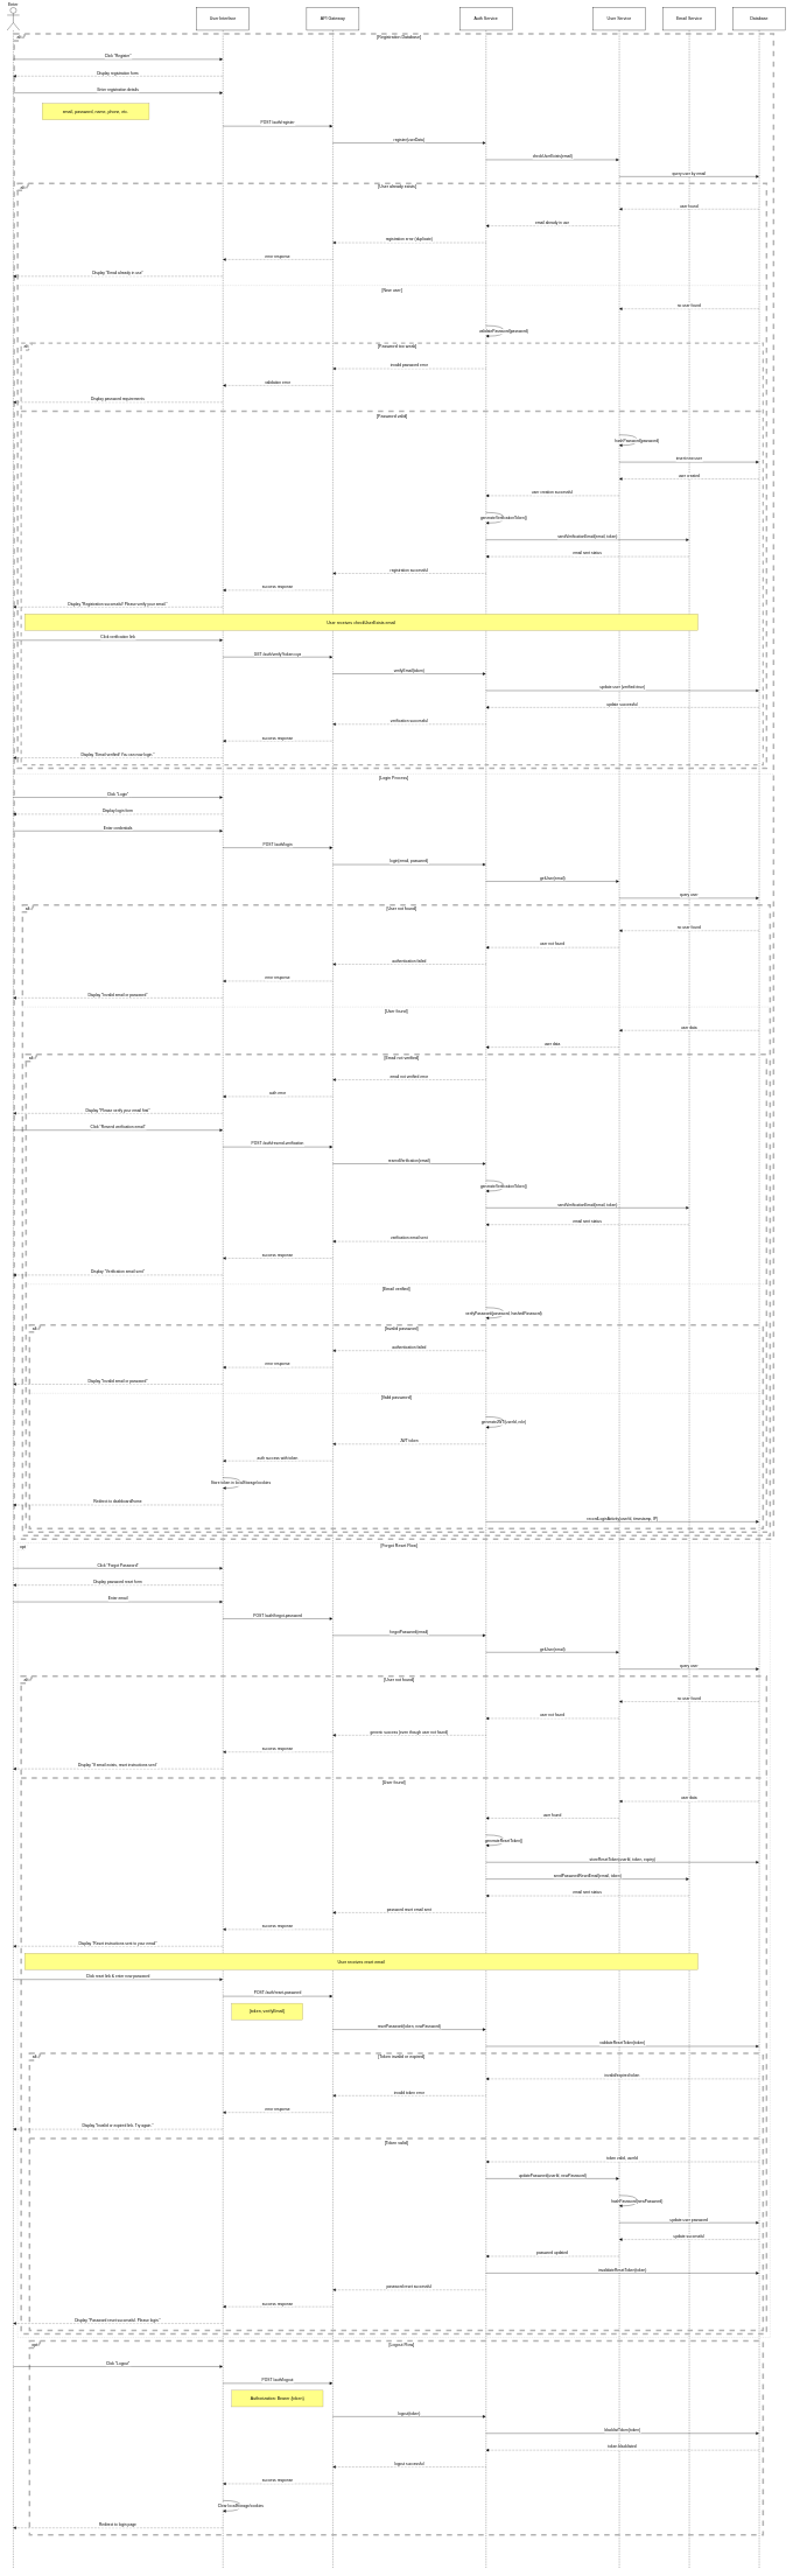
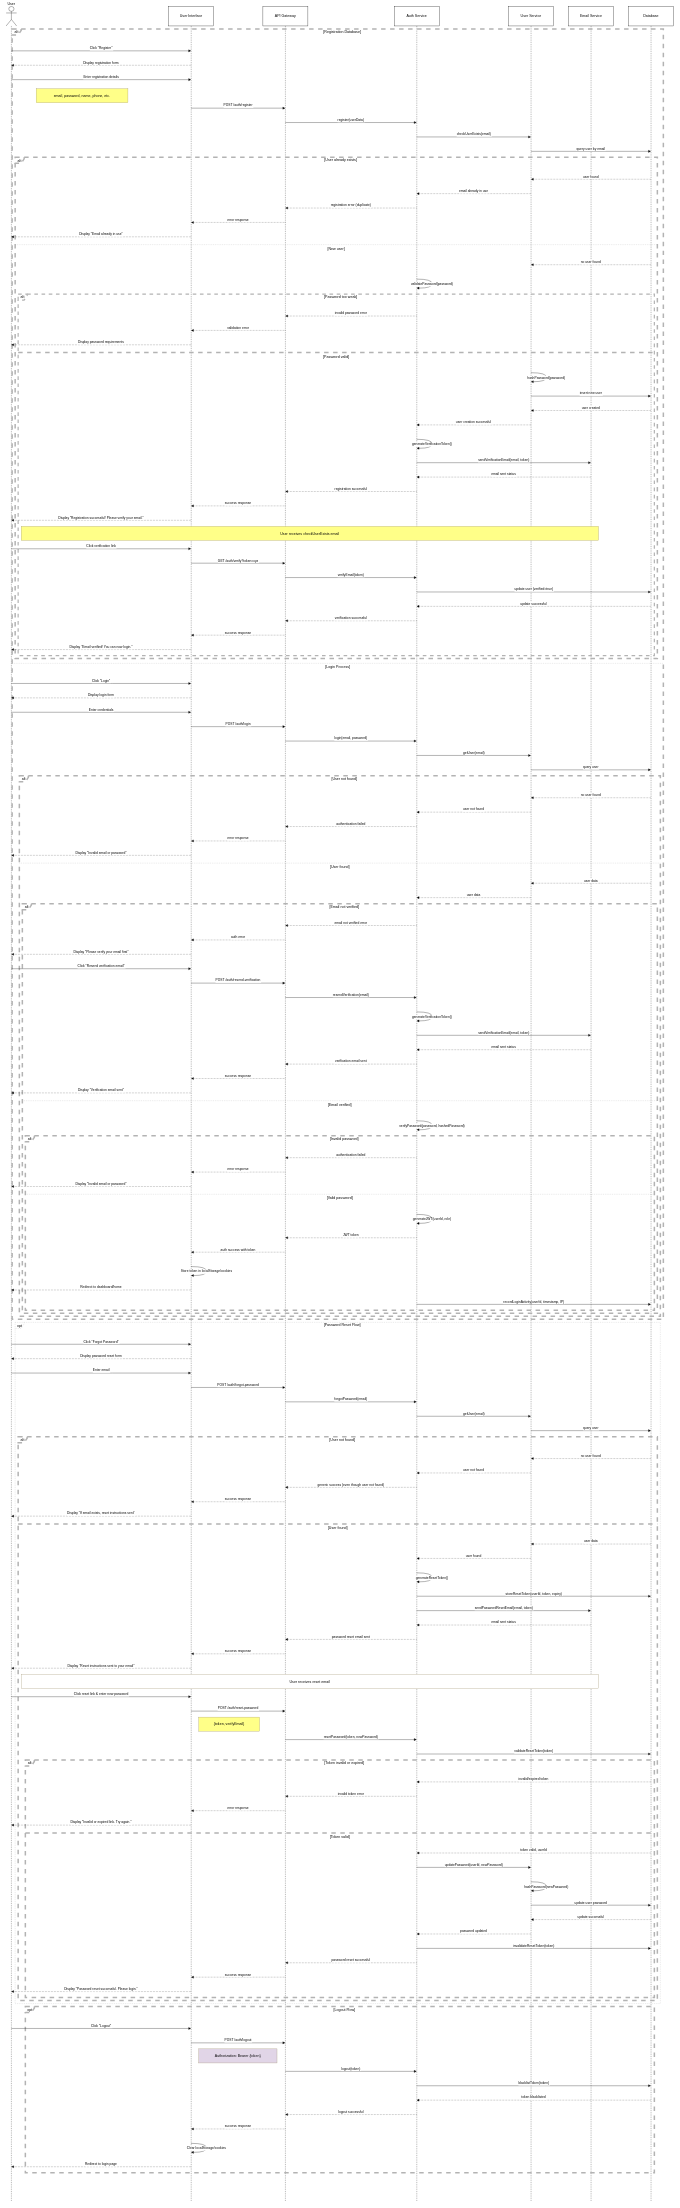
- <mxCell id="2" value="Enter" style="shape=umlLifeline;perimeter=lifelinePerimeter;whiteSpace=wrap;container=1;dropTarget=0;collapsible=0;recursiveResize=0;outlineConnect=0;portConstraint=eastwest;newEdgeStyle={&quot;edgeStyle&quot;:&quot;elbowEdgeStyle&quot;,&quot;elbow&quot;:&quot;vertical&quot;,&quot;curved&quot;:0,&quot;rounded&quot;:0};participant=umlActor;verticalAlign=bottom;labelPosition=center;verticalLabelPosition=top;align=center;size=65;" vertex="1" parent="1"><mxGeometry x="20" y="20" width="35" height="7317" as="geometry" /></mxCell>
+ <mxCell id="2" value="User" style="shape=umlLifeline;perimeter=lifelinePerimeter;whiteSpace=wrap;container=1;dropTarget=0;collapsible=0;recursiveResize=0;outlineConnect=0;portConstraint=eastwest;newEdgeStyle={&quot;edgeStyle&quot;:&quot;elbowEdgeStyle&quot;,&quot;elbow&quot;:&quot;vertical&quot;,&quot;curved&quot;:0,&quot;rounded&quot;:0};participant=umlActor;verticalAlign=bottom;labelPosition=center;verticalLabelPosition=top;align=center;size=65;" vertex="1" parent="1"><mxGeometry x="20" y="20" width="35" height="7317" as="geometry" /></mxCell>
- <mxCell id="34" value="[Forgot Reset Flow]" style="text;strokeColor=none;fillColor=none;align=center;verticalAlign=middle;whiteSpace=wrap;" vertex="1" parent="33"><mxGeometry x="30" width="2121" height="20" as="geometry" /></mxCell>
+ <mxCell id="34" value="[Password Reset Flow]" style="text;strokeColor=none;fillColor=none;align=center;verticalAlign=middle;whiteSpace=wrap;" vertex="1" parent="33"><mxGeometry x="30" width="2121" height="20" as="geometry" /></mxCell>
- <mxCell id="158" value="User receives reset email" style="fillColor=#ffff88;strokeColor=#9E916F;" vertex="1" parent="1"><mxGeometry x="70" y="5580" width="1925" height="47" as="geometry" /></mxCell>
+ <mxCell id="158" value="User receives reset email" style="fillColor=#ffffff;strokeColor=#9E916F;" vertex="1" parent="1"><mxGeometry x="70" y="5580" width="1925" height="47" as="geometry" /></mxCell>
- <mxCell id="160" value="Authorization: Bearer {token}" style="fillColor=#ffff88;strokeColor=#9E916F;" vertex="1" parent="1"><mxGeometry x="662" y="6829" width="261" height="47" as="geometry" /></mxCell>
+ <mxCell id="160" value="Authorization: Bearer {token}" style="fillColor=#e1d5e7;strokeColor=#9E916F;" vertex="1" parent="1"><mxGeometry x="662" y="6829" width="261" height="47" as="geometry" /></mxCell>
